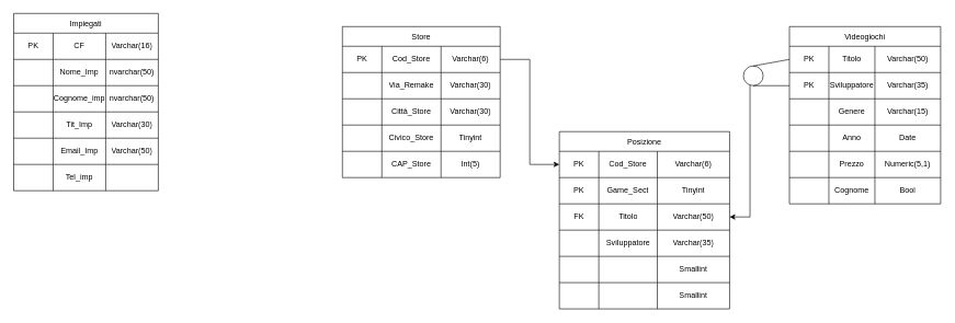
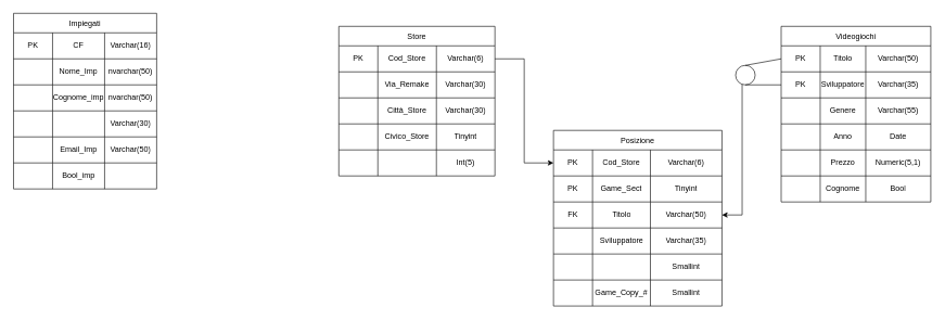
- <mxCell id="66" value="Varchar(15)" style="shape=partialRectangle;html=1;whiteSpace=wrap;connectable=0;strokeColor=inherit;overflow=hidden;fillColor=none;top=0;left=0;bottom=0;right=0;pointerEvents=1;" vertex="1" parent="63"><mxGeometry x="130" width="100" height="40" as="geometry"><mxRectangle width="100" height="40" as="alternateBounds" /></mxGeometry></mxCell>
+ <mxCell id="66" value="Varchar(55)" style="shape=partialRectangle;html=1;whiteSpace=wrap;connectable=0;strokeColor=inherit;overflow=hidden;fillColor=none;top=0;left=0;bottom=0;right=0;pointerEvents=1;" vertex="1" parent="63"><mxGeometry x="130" width="100" height="40" as="geometry"><mxRectangle width="100" height="40" as="alternateBounds" /></mxGeometry></mxCell>
- <mxCell id="107" value="Tit_Imp" style="shape=partialRectangle;html=1;whiteSpace=wrap;connectable=0;strokeColor=inherit;overflow=hidden;fillColor=none;top=0;left=0;bottom=0;right=0;pointerEvents=1;" vertex="1" parent="81"><mxGeometry x="70" y="150" width="60" height="40" as="geometry"><mxRectangle width="60" height="40" as="alternateBounds" /></mxGeometry></mxCell>
- <mxCell id="50" value="CAP_Store" style="shape=partialRectangle;html=1;whiteSpace=wrap;connectable=0;strokeColor=inherit;overflow=hidden;fillColor=none;top=0;left=0;bottom=0;right=0;pointerEvents=1;" vertex="1" parent="28"><mxGeometry x="60" y="190" width="90" height="40" as="geometry"><mxRectangle width="60" height="40" as="alternateBounds" /></mxGeometry></mxCell>
- <mxCell id="111" value="Tel_imp" style="shape=partialRectangle;html=1;whiteSpace=wrap;connectable=0;strokeColor=inherit;overflow=hidden;fillColor=none;top=0;left=0;bottom=0;right=0;pointerEvents=1;" vertex="1" parent="81"><mxGeometry x="70" y="230" width="60" height="40" as="geometry"><mxRectangle width="60" height="40" as="alternateBounds" /></mxGeometry></mxCell>
+ <mxCell id="111" value="Bool_imp" style="shape=partialRectangle;html=1;whiteSpace=wrap;connectable=0;strokeColor=inherit;overflow=hidden;fillColor=none;top=0;left=0;bottom=0;right=0;pointerEvents=1;" vertex="1" parent="81"><mxGeometry x="70" y="230" width="60" height="40" as="geometry"><mxRectangle width="60" height="40" as="alternateBounds" /></mxGeometry></mxCell>
+ <mxCell id="114" value="Game_Copy_#" style="shape=partialRectangle;html=1;whiteSpace=wrap;connectable=0;strokeColor=inherit;overflow=hidden;fillColor=none;top=0;left=0;bottom=0;right=0;pointerEvents=1;" vertex="1" parent="1"><mxGeometry x="910" y="430" width="89" height="40" as="geometry"><mxRectangle width="89" height="40" as="alternateBounds" /></mxGeometry></mxCell>
